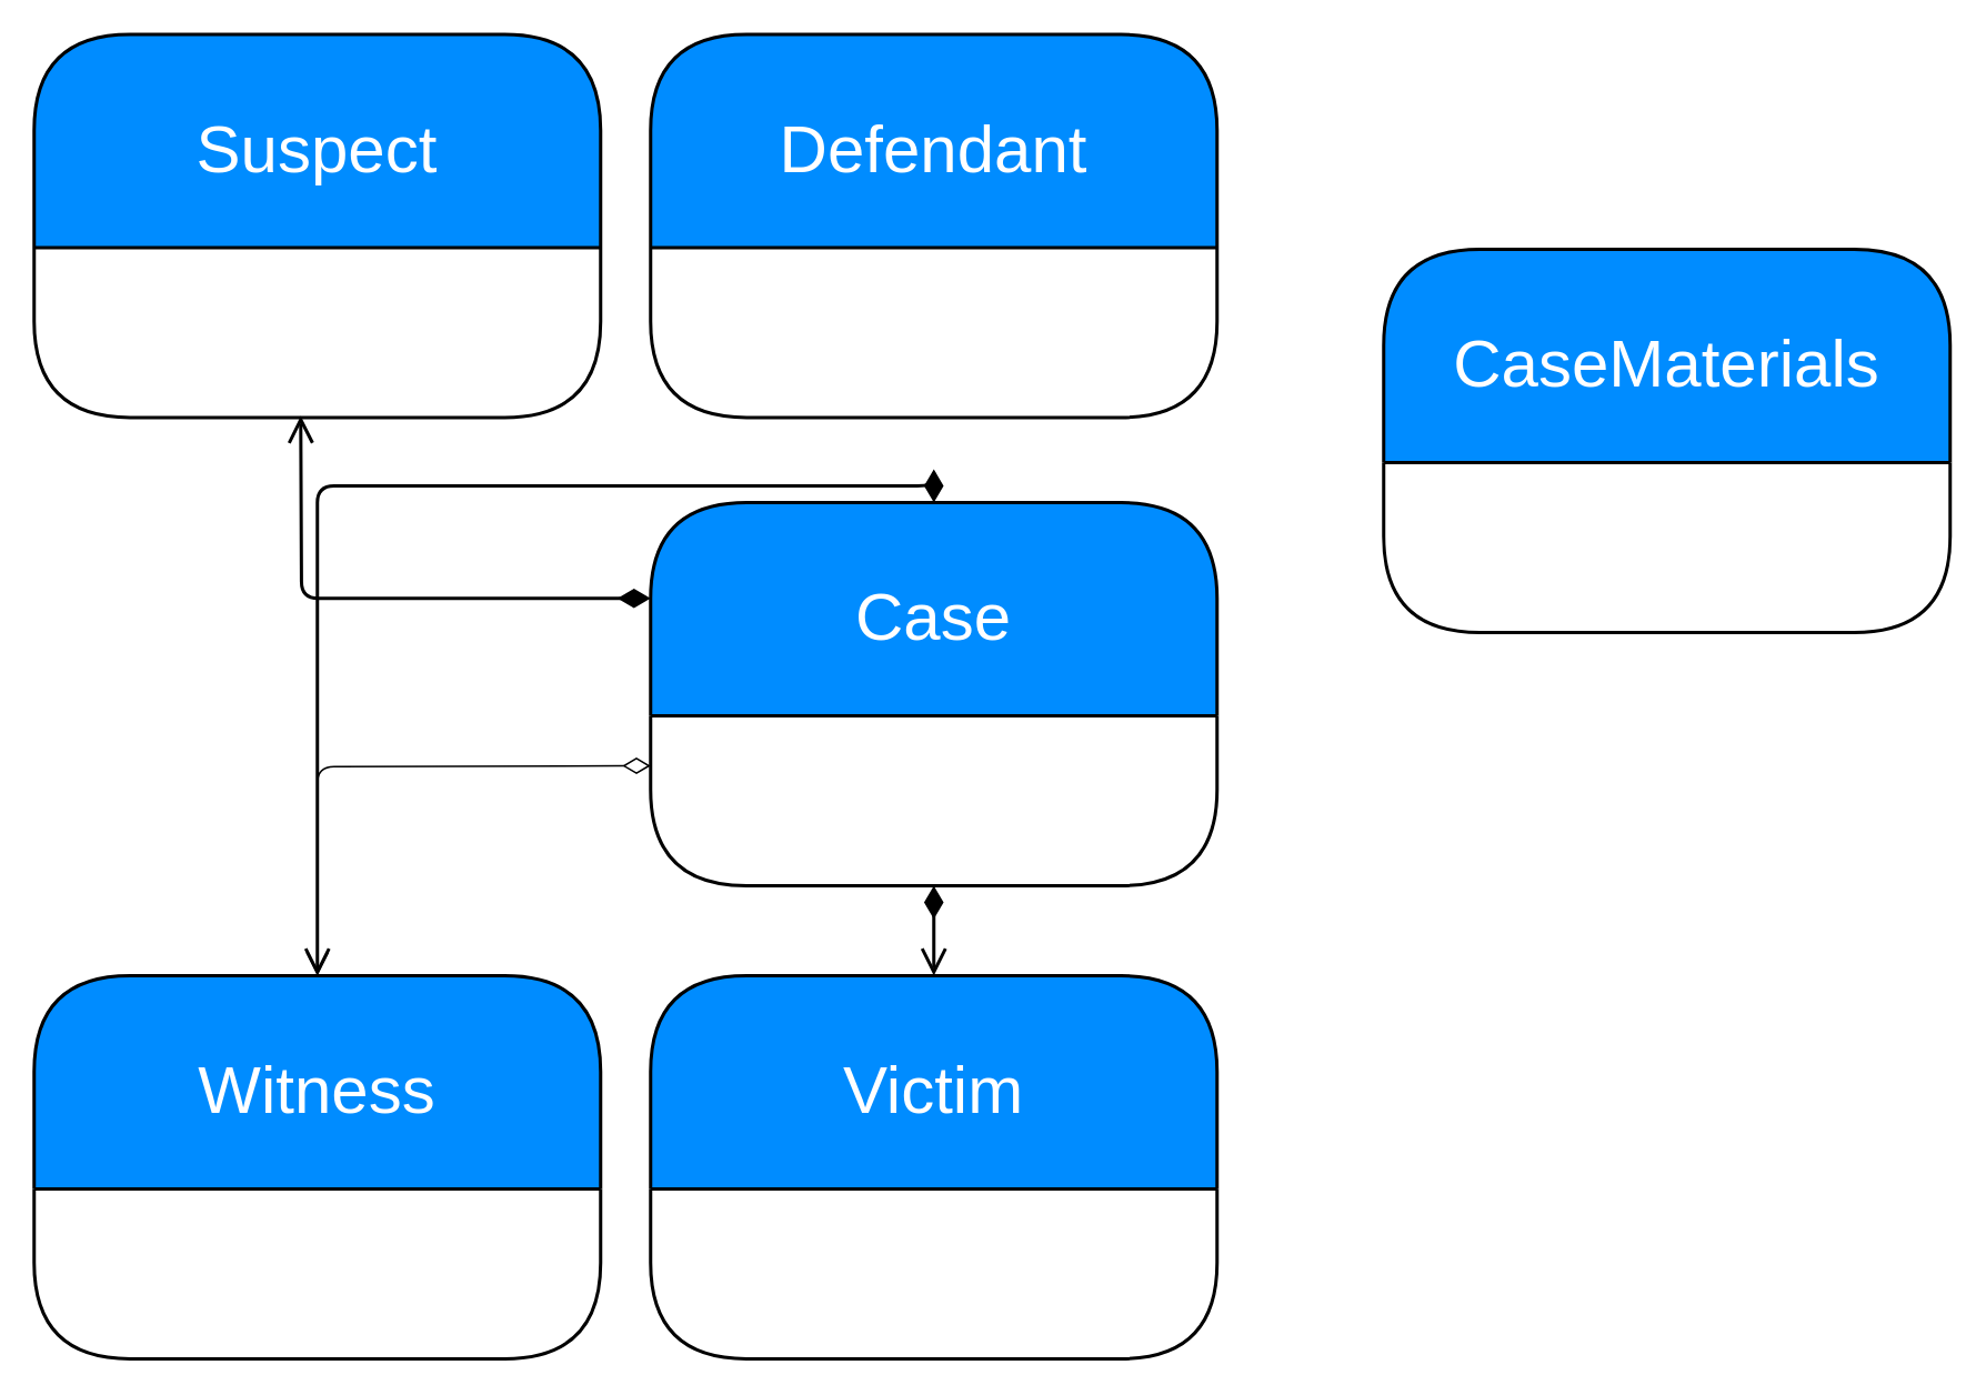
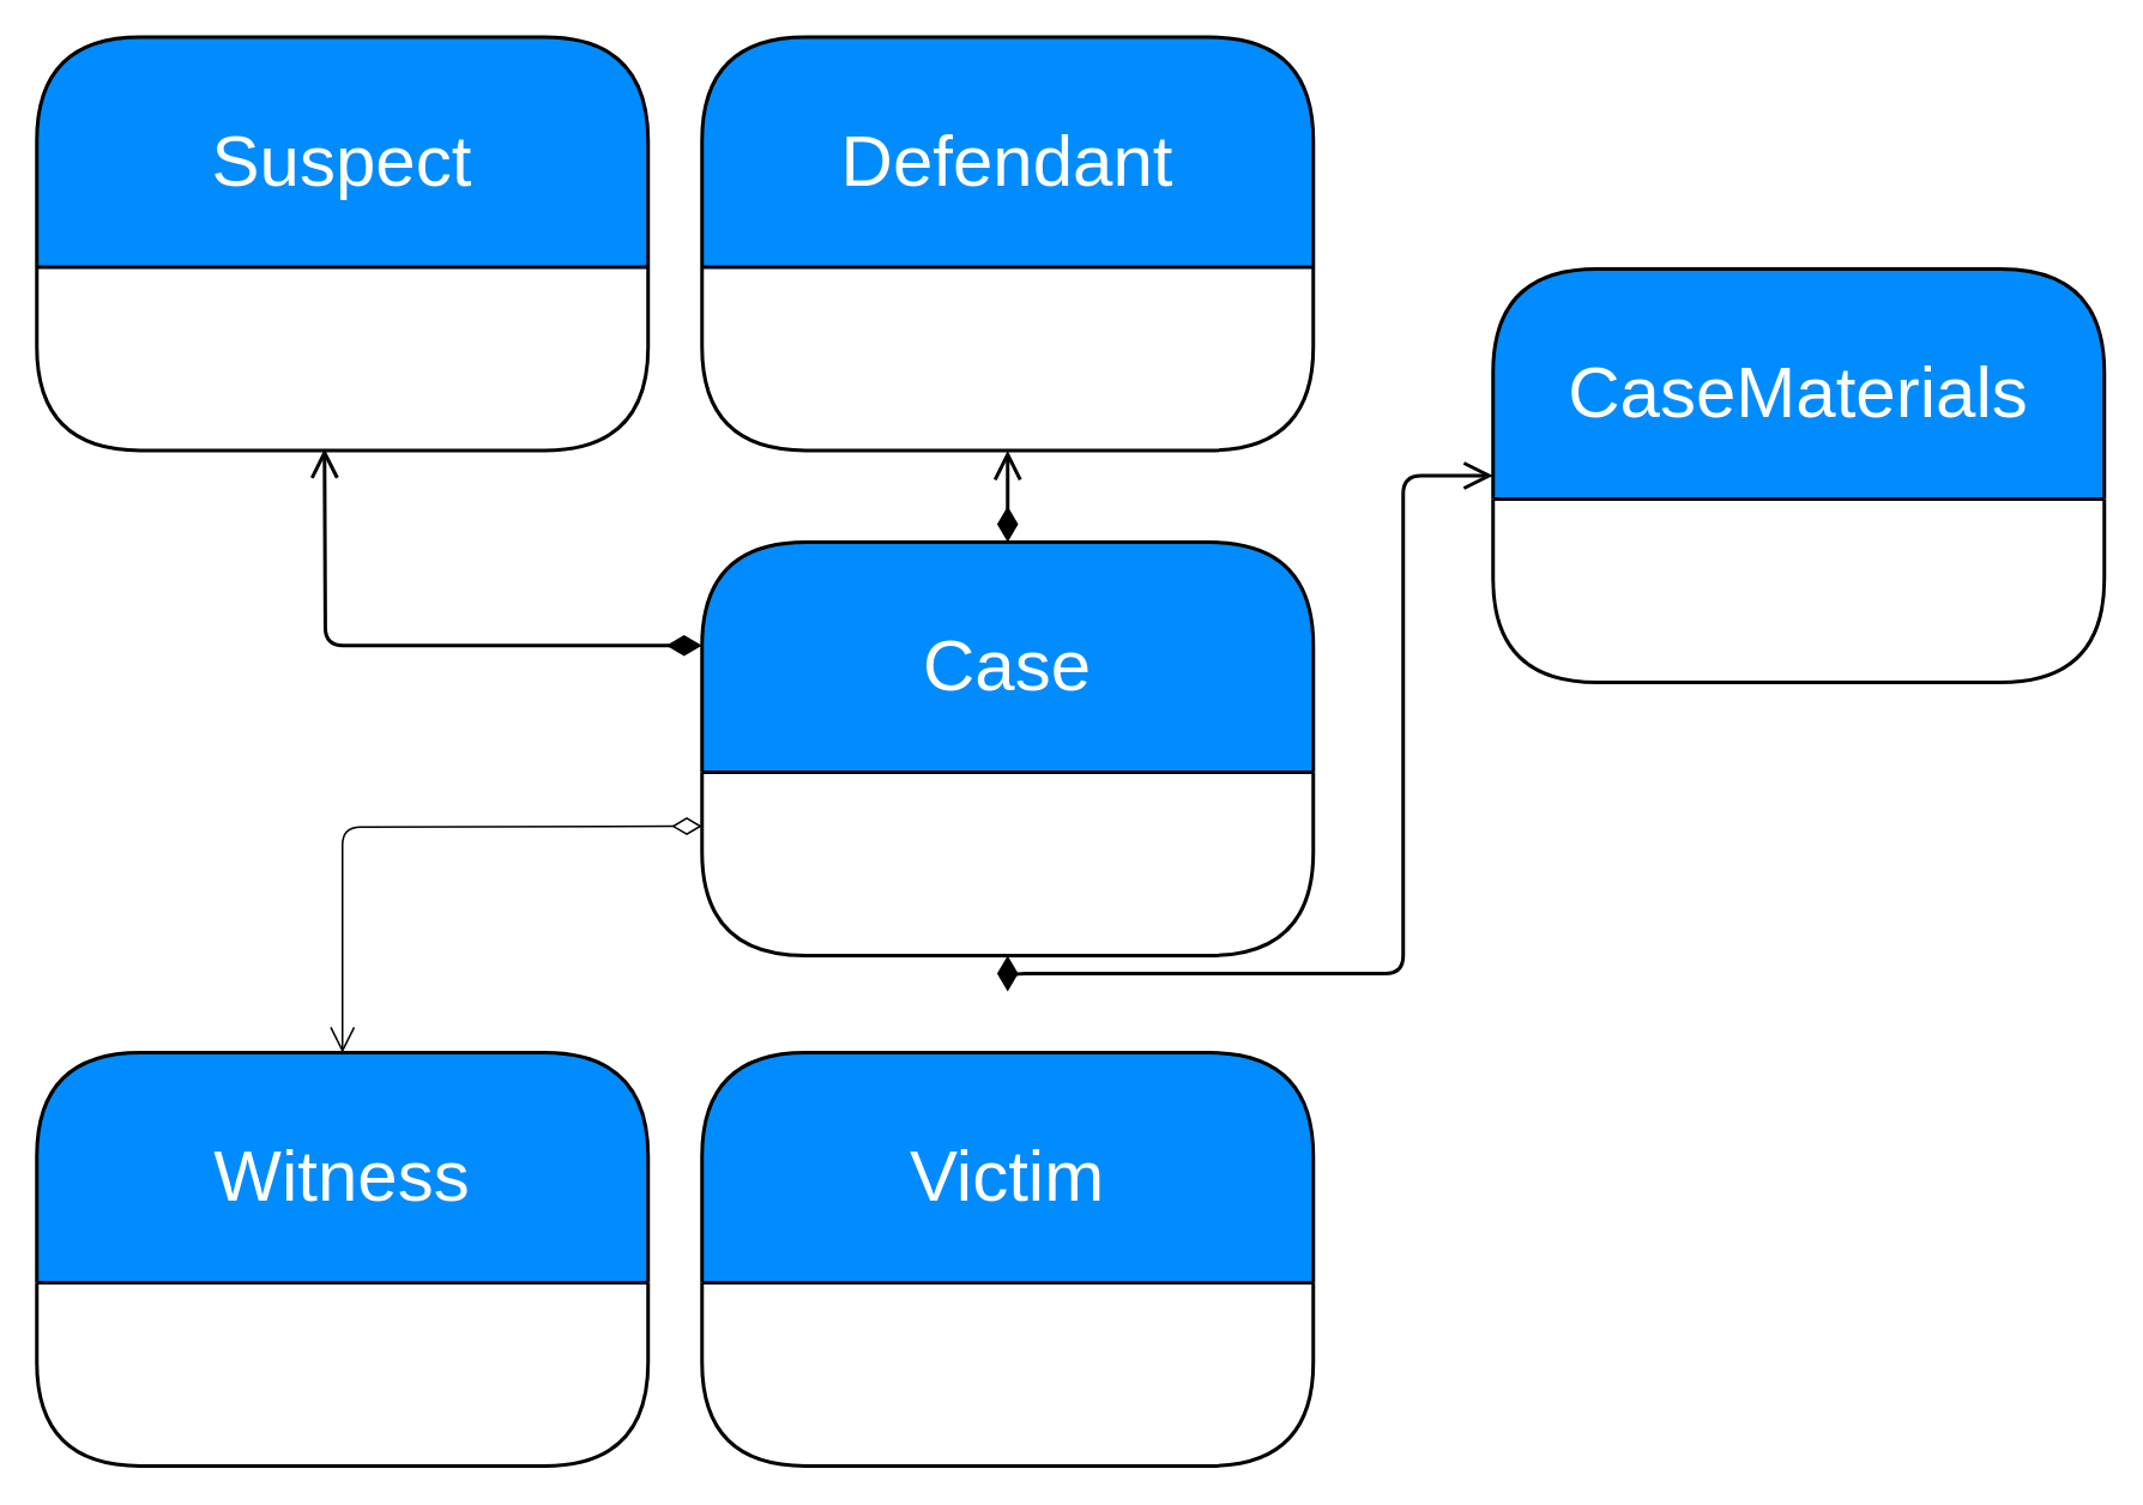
- <mxCell id="4" value="" style="endArrow=open;html=1;endSize=12;startArrow=diamondThin;startSize=14;startFill=1;edgeStyle=orthogonalEdgeStyle;align=left;verticalAlign=bottom;strokeWidth=2;exitX=0.5;exitY=0;exitDx=0;exitDy=0;" parent="1" source="3" target="7" edge="1"><mxGeometry x="-1" y="3" relative="1" as="geometry"><mxPoint x="390" y="549" as="sourcePoint" /><mxPoint x="550" y="549" as="targetPoint" /></mxGeometry></mxCell>
+ <mxCell id="4" value="" style="endArrow=open;html=1;endSize=12;startArrow=diamondThin;startSize=14;startFill=1;edgeStyle=orthogonalEdgeStyle;align=left;verticalAlign=bottom;strokeWidth=2;exitX=0.5;exitY=0;exitDx=0;exitDy=0;entryX=0.5;entryY=1;entryDx=0;entryDy=0;" parent="1" source="3" target="2" edge="1"><mxGeometry x="-1" y="3" relative="1" as="geometry"><mxPoint x="390" y="549" as="sourcePoint" /><mxPoint x="550" y="549" as="targetPoint" /></mxGeometry></mxCell>
- <mxCell id="9" value="" style="endArrow=open;html=1;endSize=12;startArrow=diamondThin;startSize=14;startFill=1;edgeStyle=orthogonalEdgeStyle;align=left;verticalAlign=bottom;strokeWidth=2;exitX=0.5;exitY=1;exitDx=0;exitDy=0;entryX=0.5;entryY=0;entryDx=0;entryDy=0;" parent="1" source="3" target="8" edge="1"><mxGeometry x="-1" y="3" relative="1" as="geometry"><mxPoint x="570" y="311" as="sourcePoint" /><mxPoint x="570" y="260" as="targetPoint" /></mxGeometry></mxCell>
+ <mxCell id="9" value="" style="endArrow=open;html=1;endSize=12;startArrow=diamondThin;startSize=14;startFill=1;edgeStyle=orthogonalEdgeStyle;align=left;verticalAlign=bottom;strokeWidth=2;exitX=0.5;exitY=1;exitDx=0;exitDy=0;" parent="1" source="3" target="11" edge="1"><mxGeometry x="-1" y="3" relative="1" as="geometry"><mxPoint x="570" y="311" as="sourcePoint" /><mxPoint x="570" y="260" as="targetPoint" /></mxGeometry></mxCell>
